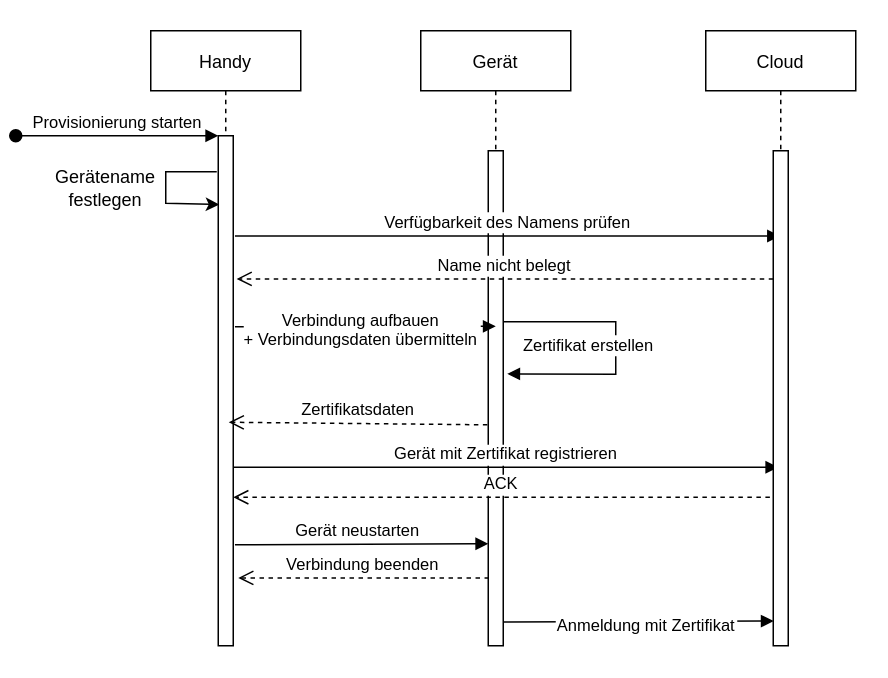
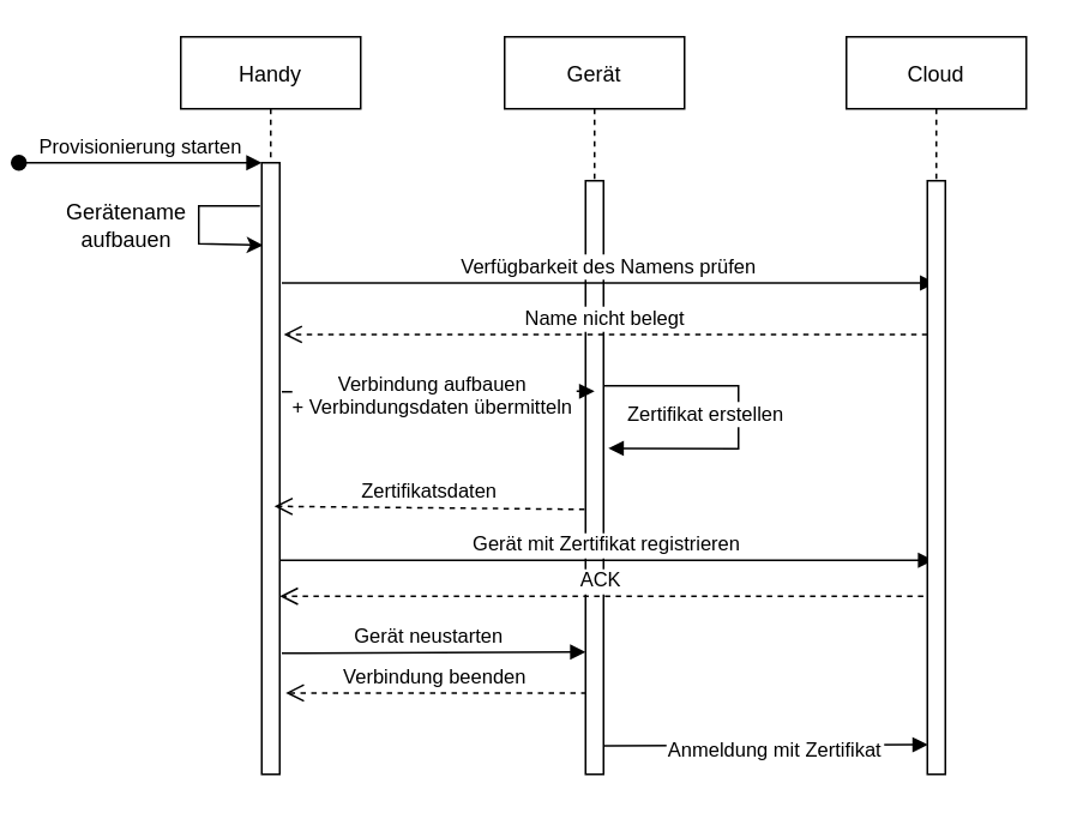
- <mxCell id="16" value="Gerätename&lt;br&gt;festlegen" style="text;html=1;strokeColor=none;fillColor=none;align=center;verticalAlign=middle;whiteSpace=wrap;rounded=0;" vertex="1" parent="1"><mxGeometry x="20" y="110" width="60" height="30" as="geometry" /></mxCell>
+ <mxCell id="16" value="Gerätename&lt;br&gt;aufbauen" style="text;html=1;strokeColor=none;fillColor=none;align=center;verticalAlign=middle;whiteSpace=wrap;rounded=0;" vertex="1" parent="1"><mxGeometry x="20" y="110" width="60" height="30" as="geometry" /></mxCell>
